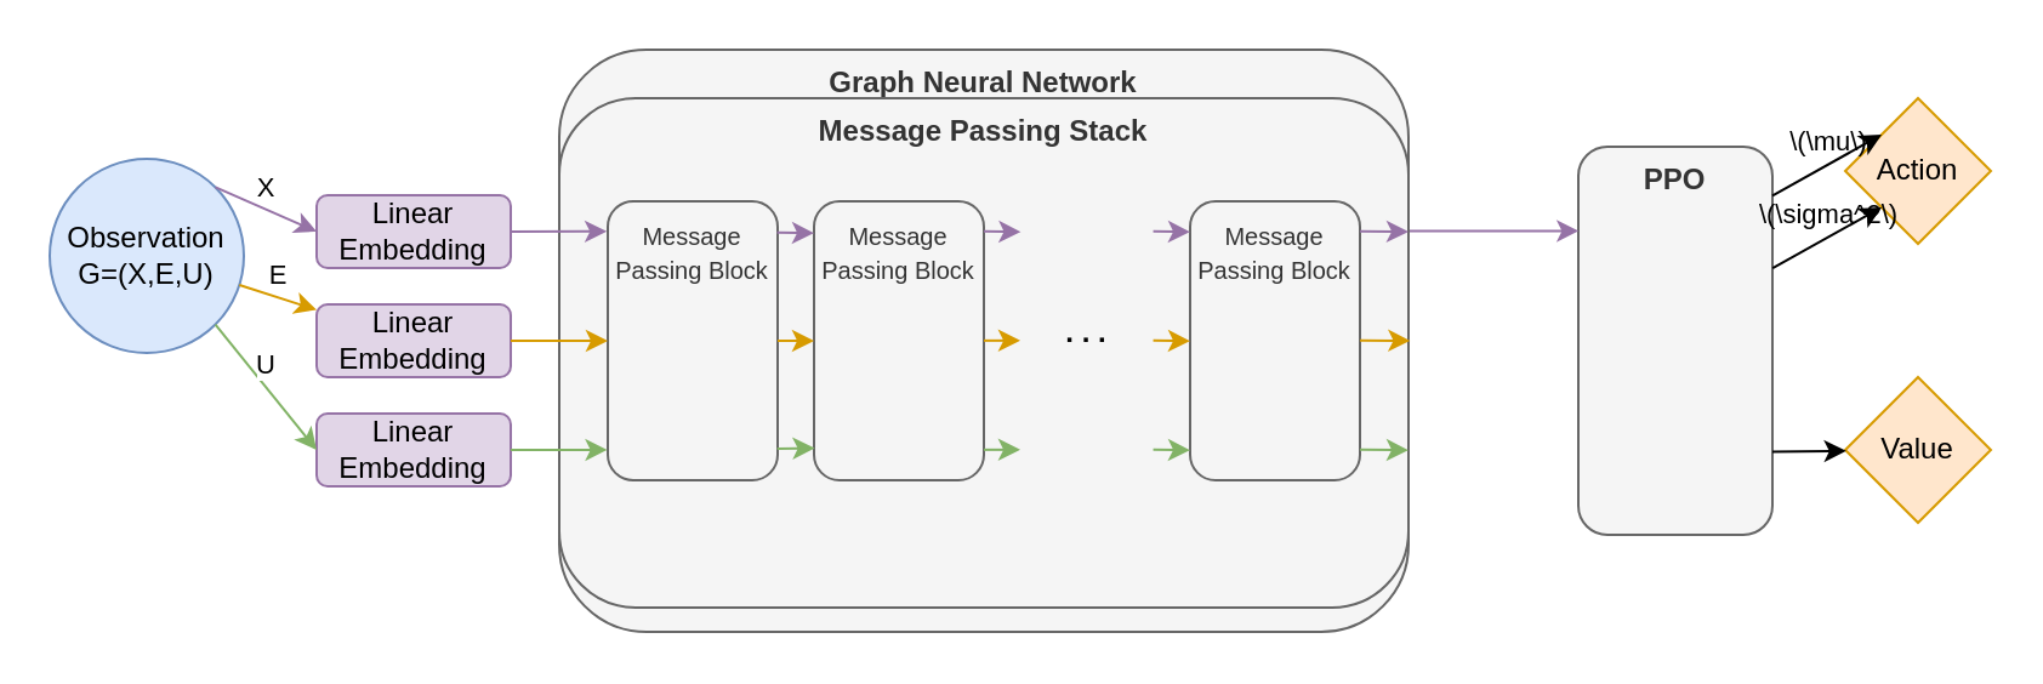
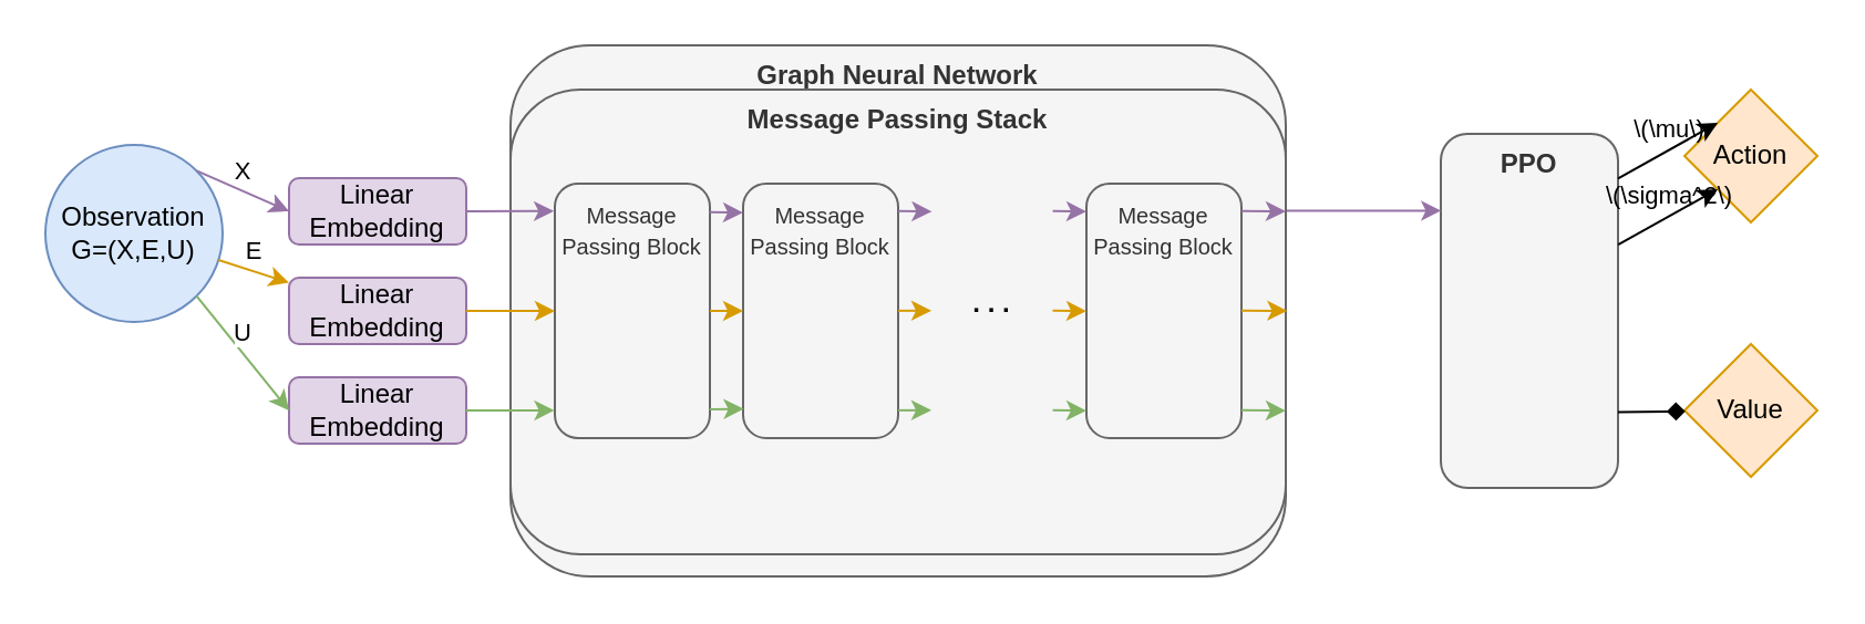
- <mxCell id="10" value="" style="endArrow=classic;html=1;rounded=0;exitX=1;exitY=0.786;exitDx=0;exitDy=0;exitPerimeter=0;" parent="1" source="5" target="9" edge="1"><mxGeometry width="50" height="50" relative="1" as="geometry"><mxPoint x="470" y="150" as="sourcePoint" /><mxPoint x="510" y="150" as="targetPoint" /></mxGeometry></mxCell>
+ <mxCell id="10" value="" style="endArrow=diamond;html=1;rounded=0;exitX=1;exitY=0.786;exitDx=0;exitDy=0;exitPerimeter=0;" parent="1" source="5" target="9" edge="1"><mxGeometry width="50" height="50" relative="1" as="geometry"><mxPoint x="470" y="150" as="sourcePoint" /><mxPoint x="510" y="150" as="targetPoint" /></mxGeometry></mxCell>
